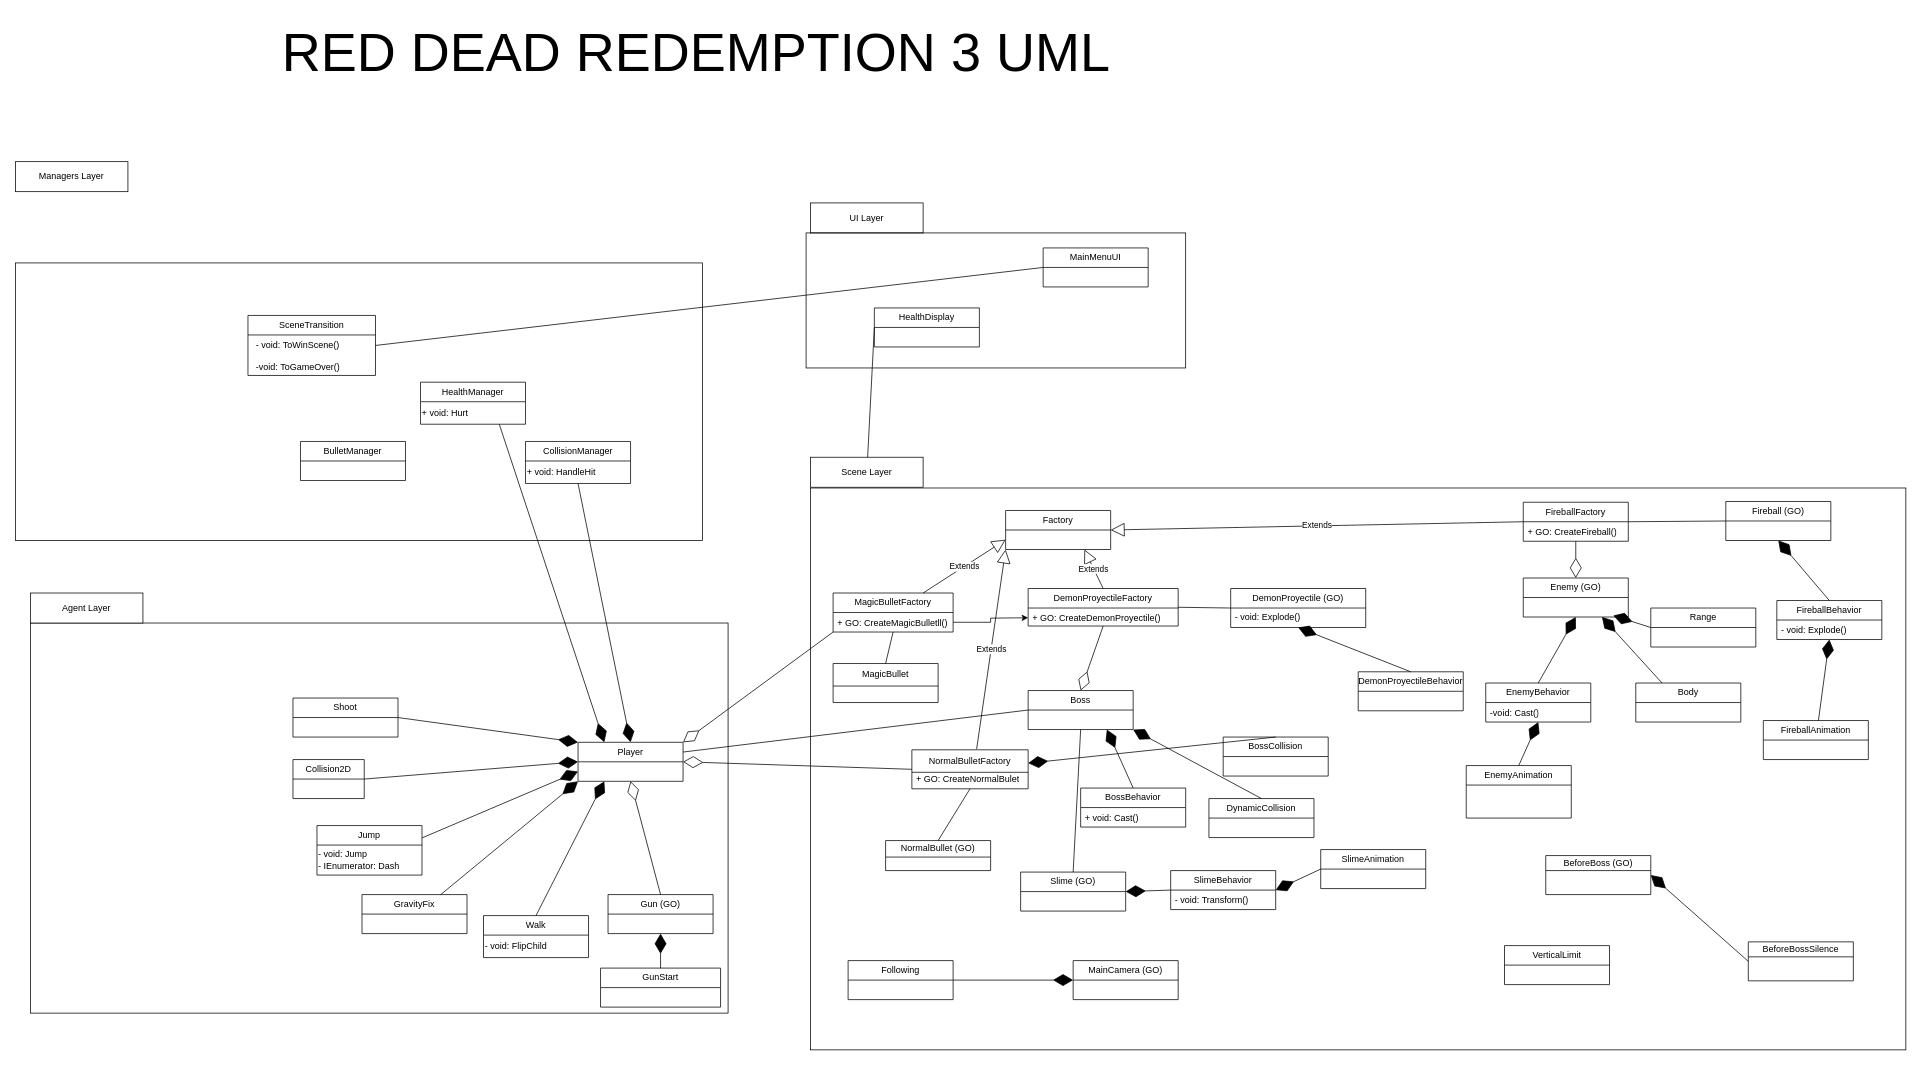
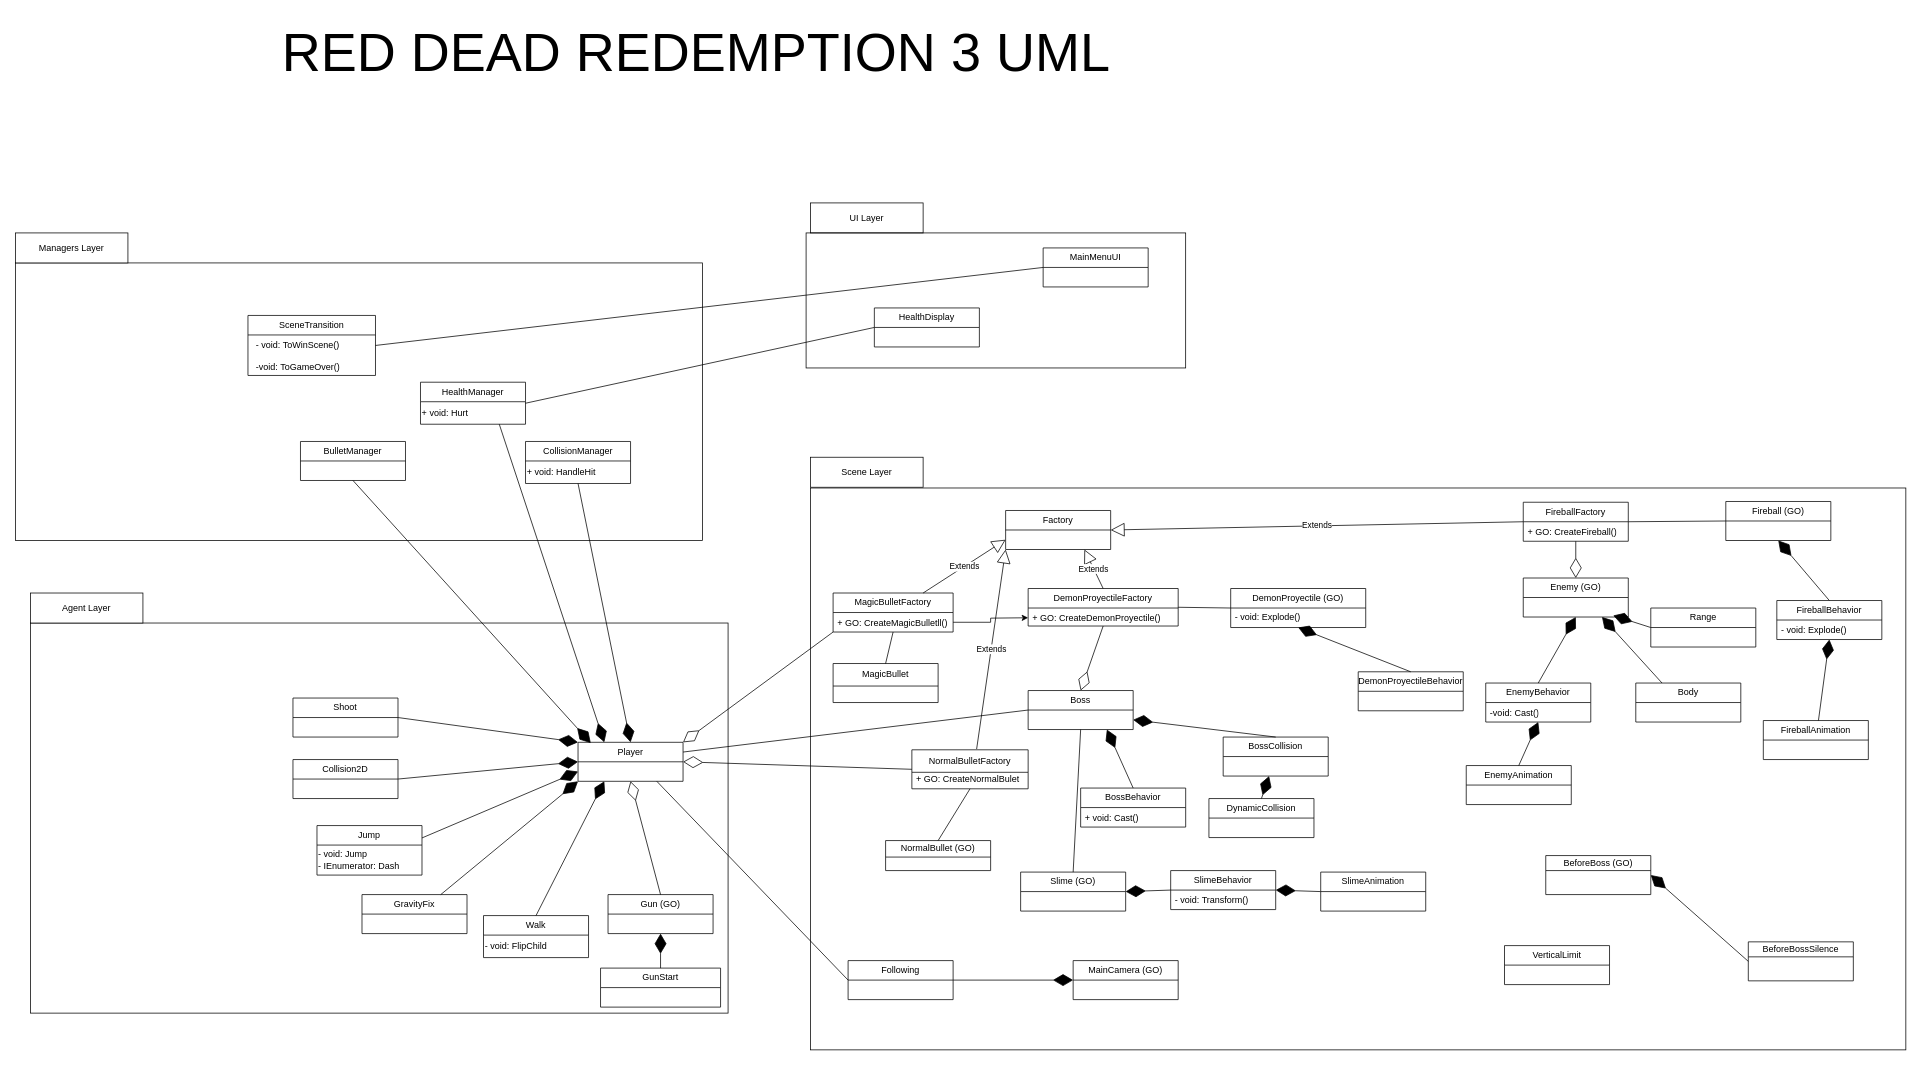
- <mxCell id="8" value="Managers Layer" style="html=1;whiteSpace=wrap;" parent="1" vertex="1"><mxGeometry x="20" y="215" width="150" height="40" as="geometry" /></mxCell>
+ <mxCell id="8" value="Managers Layer" style="html=1;whiteSpace=wrap;" parent="1" vertex="1"><mxGeometry x="20" y="310" width="150" height="40" as="geometry" /></mxCell>
- <mxCell id="85" value="" style="endArrow=none;html=1;rounded=0;exitX=0;exitY=0.5;exitDx=0;exitDy=0;" parent="1" source="84" target="6" edge="1"><mxGeometry relative="1" as="geometry"><mxPoint x="1400" y="366" as="sourcePoint" /><mxPoint x="480" y="456" as="targetPoint" /></mxGeometry></mxCell>
+ <mxCell id="85" value="" style="endArrow=none;html=1;rounded=0;entryX=1;entryY=0.5;entryDx=0;entryDy=0;exitX=0;exitY=0.5;exitDx=0;exitDy=0;" parent="1" source="84" target="32" edge="1"><mxGeometry relative="1" as="geometry"><mxPoint x="1400" y="366" as="sourcePoint" /><mxPoint x="480" y="456" as="targetPoint" /></mxGeometry></mxCell>
+ <mxCell id="57" value="" style="endArrow=diamondThin;endFill=1;endSize=24;html=1;rounded=0;entryX=0.121;entryY=0.019;entryDx=0;entryDy=0;exitX=0.5;exitY=1;exitDx=0;exitDy=0;entryPerimeter=0;" parent="1" source="56" target="9" edge="1"><mxGeometry width="160" relative="1" as="geometry"><mxPoint x="660" y="1088" as="sourcePoint" /><mxPoint x="720" y="972" as="targetPoint" /></mxGeometry></mxCell>
- <mxCell id="68" value="" style="endArrow=diamondThin;endFill=1;endSize=24;html=1;rounded=0;exitX=0.5;exitY=0;exitDx=0;exitDy=0;" parent="1" source="61" target="17" edge="1"><mxGeometry width="160" relative="1" as="geometry"><mxPoint x="1730" y="992" as="sourcePoint" /><mxPoint x="1730" y="860" as="targetPoint" /></mxGeometry></mxCell>
+ <mxCell id="68" value="" style="endArrow=diamondThin;endFill=1;endSize=24;html=1;rounded=0;exitX=0.5;exitY=0;exitDx=0;exitDy=0;entryX=1;entryY=0.75;entryDx=0;entryDy=0;" parent="1" source="61" target="28" edge="1"><mxGeometry width="160" relative="1" as="geometry"><mxPoint x="1730" y="992" as="sourcePoint" /><mxPoint x="1730" y="860" as="targetPoint" /></mxGeometry></mxCell>
- <mxCell id="63" value="" style="endArrow=diamondThin;endFill=1;endSize=24;html=1;rounded=0;entryX=1;entryY=1;entryDx=0;entryDy=0;exitX=0.5;exitY=0;exitDx=0;exitDy=0;" parent="1" source="60" target="28" edge="1"><mxGeometry width="160" relative="1" as="geometry"><mxPoint x="1570" y="1073" as="sourcePoint" /><mxPoint x="1661" y="894" as="targetPoint" /></mxGeometry></mxCell>
+ <mxCell id="63" value="" style="endArrow=diamondThin;endFill=1;endSize=24;html=1;rounded=0;exitX=0.5;exitY=0;exitDx=0;exitDy=0;" parent="1" source="60" target="61" edge="1"><mxGeometry width="160" relative="1" as="geometry"><mxPoint x="1570" y="1073" as="sourcePoint" /><mxPoint x="1661" y="894" as="targetPoint" /></mxGeometry></mxCell>
- <mxCell id="88" value="Collision2D" style="swimlane;fontStyle=0;childLayout=stackLayout;horizontal=1;startSize=26;fillColor=none;horizontalStack=0;resizeParent=1;resizeParentMax=0;resizeLast=0;collapsible=1;marginBottom=0;whiteSpace=wrap;html=1;" parent="1" vertex="1"><mxGeometry x="390" y="1012" width="95" height="52" as="geometry" /></mxCell>
+ <mxCell id="88" value="Collision2D" style="swimlane;fontStyle=0;childLayout=stackLayout;horizontal=1;startSize=26;fillColor=none;horizontalStack=0;resizeParent=1;resizeParentMax=0;resizeLast=0;collapsible=1;marginBottom=0;whiteSpace=wrap;html=1;" parent="1" vertex="1"><mxGeometry x="390" y="1012" width="140" height="52" as="geometry" /></mxCell>
- <mxCell id="93" value="EnemyAnimation" style="swimlane;fontStyle=0;childLayout=stackLayout;horizontal=1;startSize=26;fillColor=none;horizontalStack=0;resizeParent=1;resizeParentMax=0;resizeLast=0;collapsible=1;marginBottom=0;whiteSpace=wrap;html=1;" parent="1" vertex="1"><mxGeometry x="1954" y="1020" width="140" height="70" as="geometry" /></mxCell>
+ <mxCell id="93" value="EnemyAnimation" style="swimlane;fontStyle=0;childLayout=stackLayout;horizontal=1;startSize=26;fillColor=none;horizontalStack=0;resizeParent=1;resizeParentMax=0;resizeLast=0;collapsible=1;marginBottom=0;whiteSpace=wrap;html=1;" parent="1" vertex="1"><mxGeometry x="1954" y="1020" width="140" height="52" as="geometry" /></mxCell>
- <mxCell id="86" value="SlimeAnimation" style="swimlane;fontStyle=0;childLayout=stackLayout;horizontal=1;startSize=26;fillColor=none;horizontalStack=0;resizeParent=1;resizeParentMax=0;resizeLast=0;collapsible=1;marginBottom=0;whiteSpace=wrap;html=1;" parent="1" vertex="1"><mxGeometry x="1760" y="1132" width="140" height="52" as="geometry" /></mxCell>
+ <mxCell id="86" value="SlimeAnimation" style="swimlane;fontStyle=0;childLayout=stackLayout;horizontal=1;startSize=26;fillColor=none;horizontalStack=0;resizeParent=1;resizeParentMax=0;resizeLast=0;collapsible=1;marginBottom=0;whiteSpace=wrap;html=1;" parent="1" vertex="1"><mxGeometry x="1760" y="1162" width="140" height="52" as="geometry" /></mxCell>
+ <mxCell id="37" value="" style="endArrow=none;html=1;rounded=0;entryX=0;entryY=0.5;entryDx=0;entryDy=0;exitX=0.75;exitY=1;exitDx=0;exitDy=0;" parent="1" source="9" target="36" edge="1"><mxGeometry relative="1" as="geometry"><mxPoint x="1640" y="1202" as="sourcePoint" /><mxPoint x="1640" y="1290" as="targetPoint" /></mxGeometry></mxCell>
